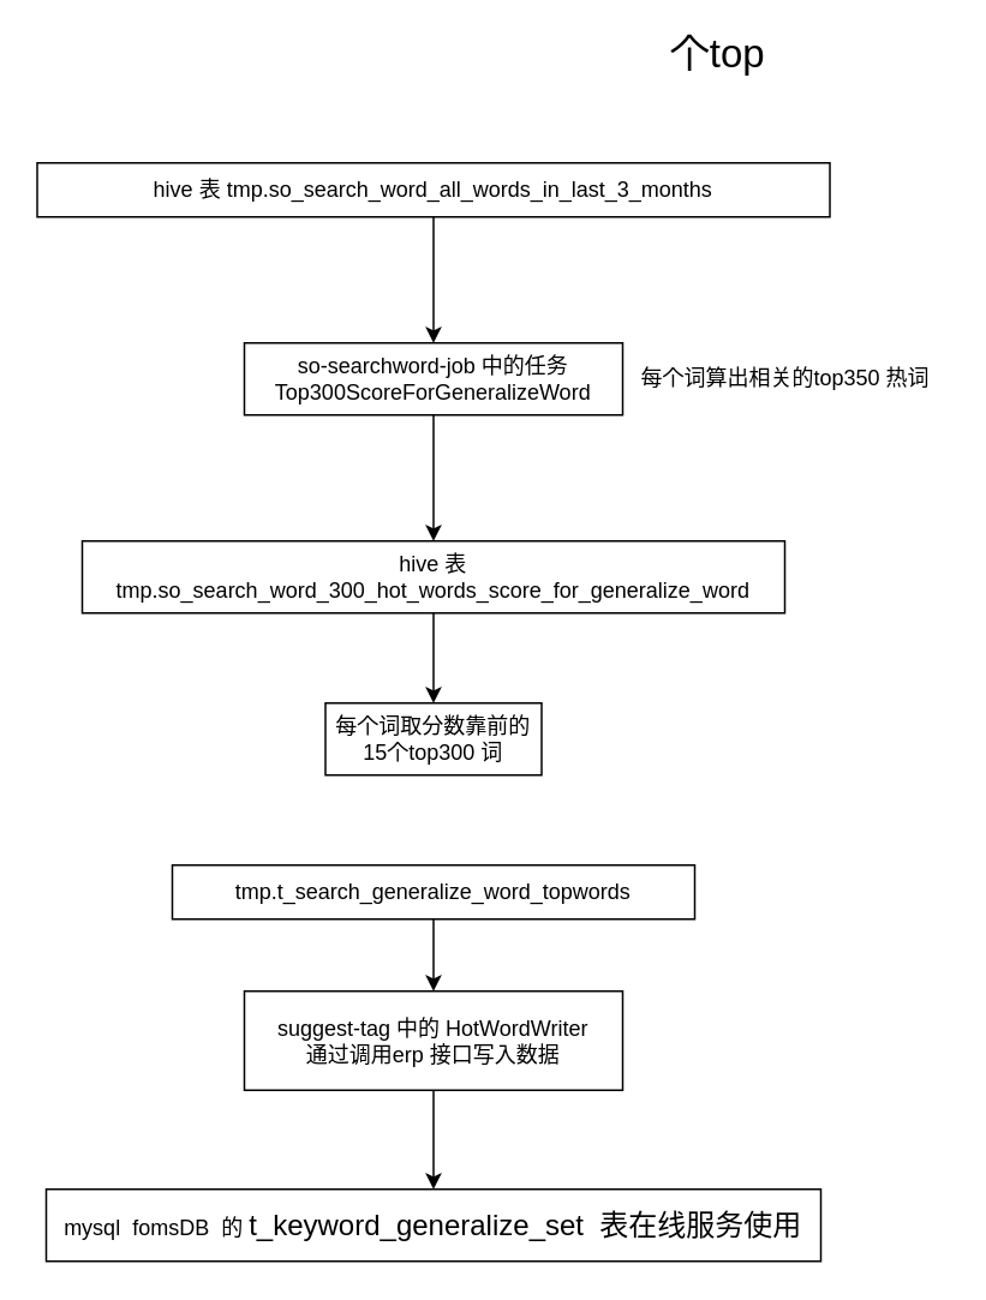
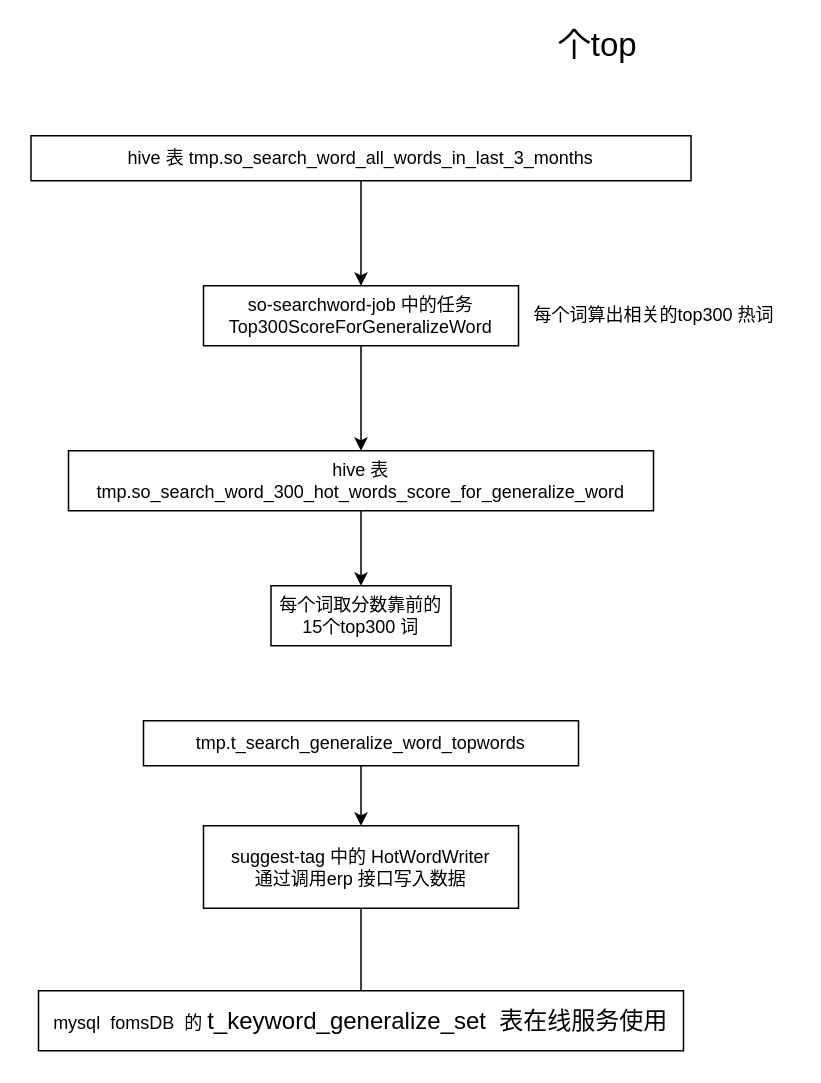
- <mxCell id="7" value="每个词算出相关的top350 热词" style="text;html=1;align=center;verticalAlign=middle;resizable=0;points=[];autosize=1;strokeColor=none;" vertex="1" parent="1"><mxGeometry x="345" y="200" width="180" height="20" as="geometry" /></mxCell>
+ <mxCell id="7" value="每个词算出相关的top300 热词" style="text;html=1;align=center;verticalAlign=middle;resizable=0;points=[];autosize=1;strokeColor=none;" vertex="1" parent="1"><mxGeometry x="345" y="200" width="180" height="20" as="geometry" /></mxCell>
- <mxCell id="13" value="" style="edgeStyle=orthogonalEdgeStyle;rounded=0;orthogonalLoop=1;jettySize=auto;html=1;" edge="1" parent="1" source="14" target="15"><mxGeometry relative="1" as="geometry" /></mxCell>
+ <mxCell id="13" value="" style="edgeStyle=orthogonalEdgeStyle;rounded=0;orthogonalLoop=1;jettySize=auto;html=1;endArrow=none;" edge="1" parent="1" source="14" target="15"><mxGeometry relative="1" as="geometry" /></mxCell>
